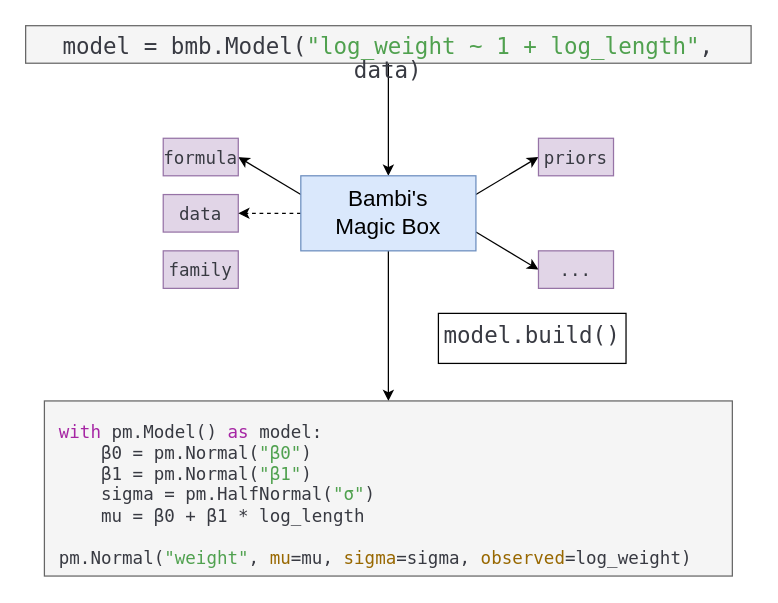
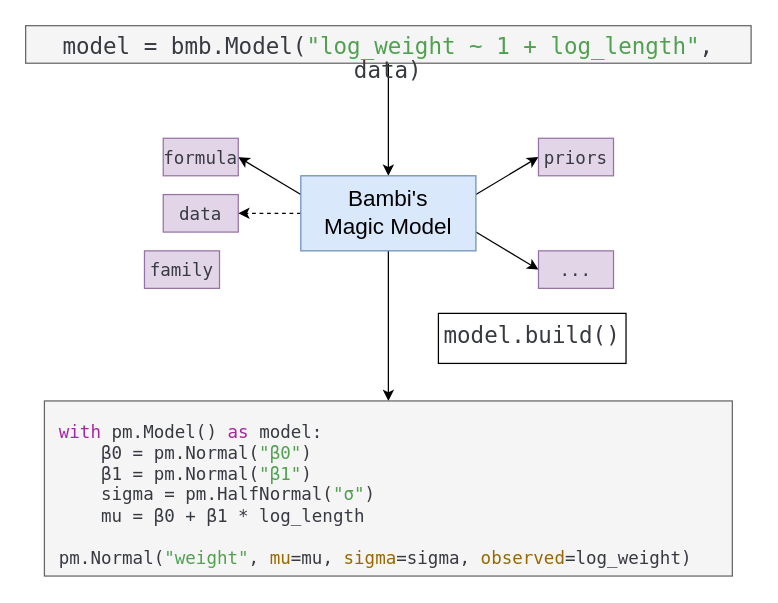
- <mxCell id="10" value="Bambi's &lt;br&gt;Magic Box" style="rounded=0;whiteSpace=wrap;html=1;fontSize=18;fillColor=#dae8fc;strokeColor=#6c8ebf;" vertex="1" parent="1"><mxGeometry x="240" y="140" width="140" height="60" as="geometry" /></mxCell>
+ <mxCell id="10" value="Bambi's &lt;br&gt;Magic Model" style="rounded=0;whiteSpace=wrap;html=1;fontSize=18;fillColor=#dae8fc;strokeColor=#6c8ebf;" vertex="1" parent="1"><mxGeometry x="240" y="140" width="140" height="60" as="geometry" /></mxCell>
- <mxCell id="15" value="&lt;div style=&quot;text-align: left;&quot;&gt;&lt;span style=&quot;color: rgb(56, 58, 66); font-family: &amp;quot;Cascadia Code&amp;quot;, &amp;quot;Droid Sans Mono&amp;quot;, &amp;quot;monospace&amp;quot;, monospace;&quot;&gt;&lt;font style=&quot;font-size: 14px;&quot;&gt;family&lt;/font&gt;&lt;/span&gt;&lt;br&gt;&lt;/div&gt;" style="rounded=0;whiteSpace=wrap;html=1;fontSize=18;fillColor=#e1d5e7;strokeColor=#9673a6;" vertex="1" parent="1"><mxGeometry x="130" y="200" width="60" height="30" as="geometry" /></mxCell>
+ <mxCell id="15" value="&lt;div style=&quot;text-align: left;&quot;&gt;&lt;span style=&quot;color: rgb(56, 58, 66); font-family: &amp;quot;Cascadia Code&amp;quot;, &amp;quot;Droid Sans Mono&amp;quot;, &amp;quot;monospace&amp;quot;, monospace;&quot;&gt;&lt;font style=&quot;font-size: 14px;&quot;&gt;family&lt;/font&gt;&lt;/span&gt;&lt;br&gt;&lt;/div&gt;" style="rounded=0;whiteSpace=wrap;html=1;fontSize=18;fillColor=#e1d5e7;strokeColor=#9673a6;" vertex="1" parent="1"><mxGeometry x="115" y="200" width="60" height="30" as="geometry" /></mxCell>
